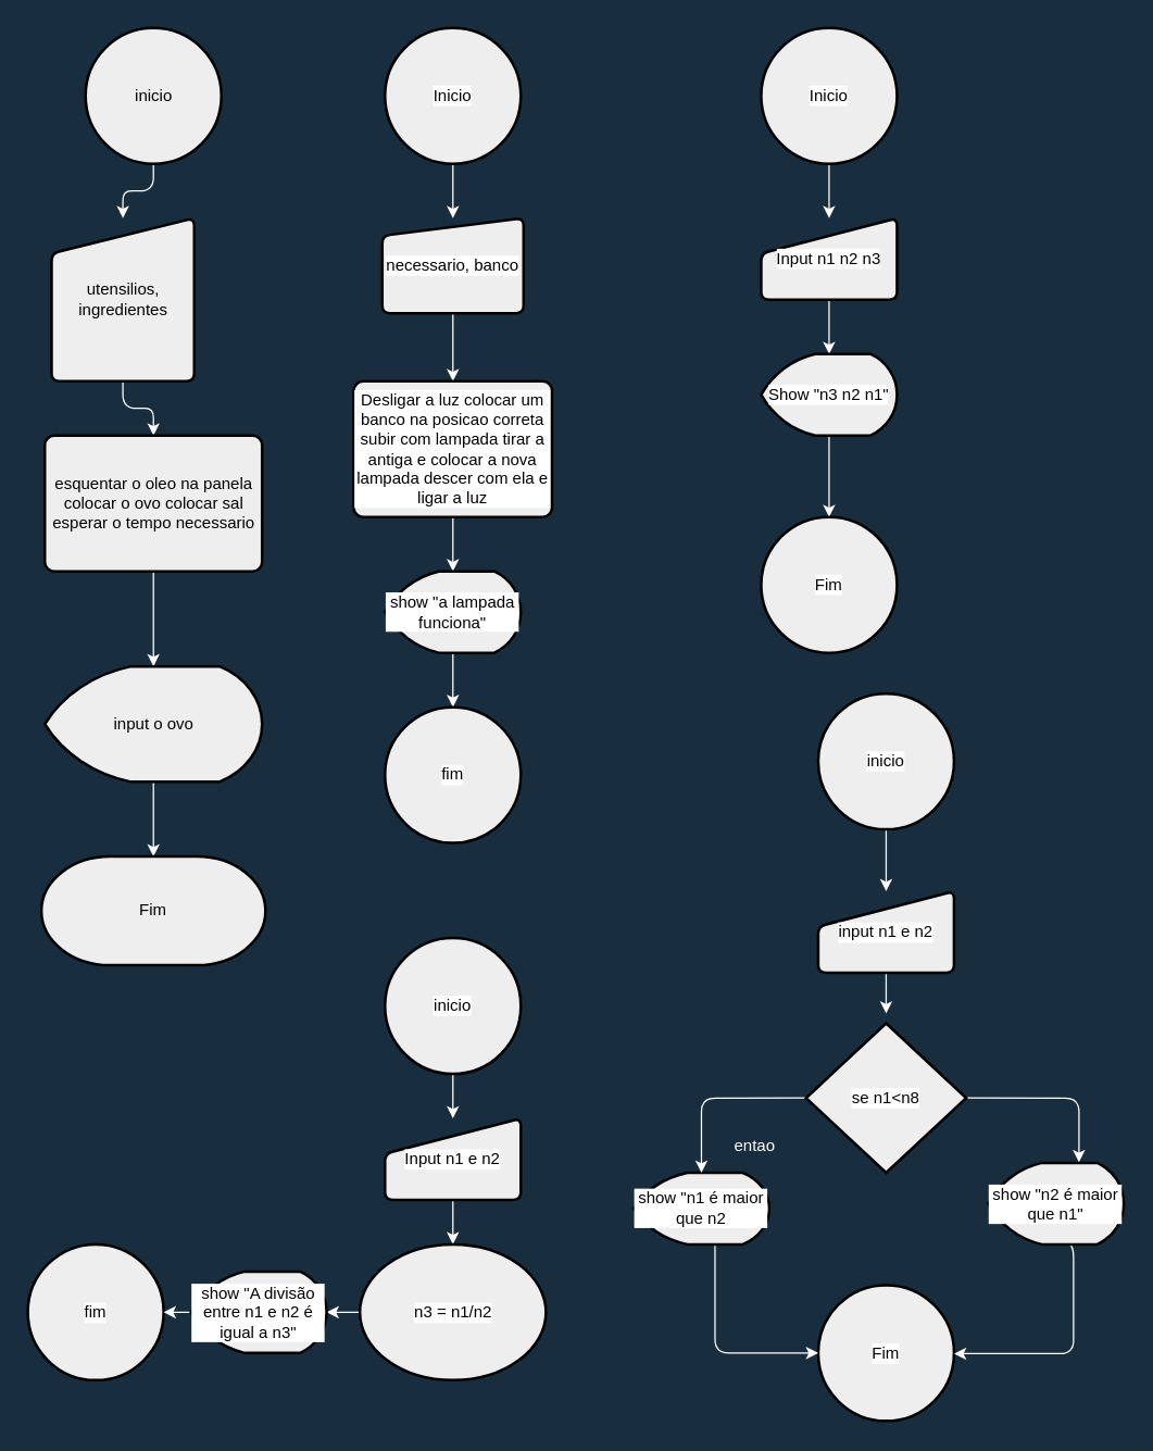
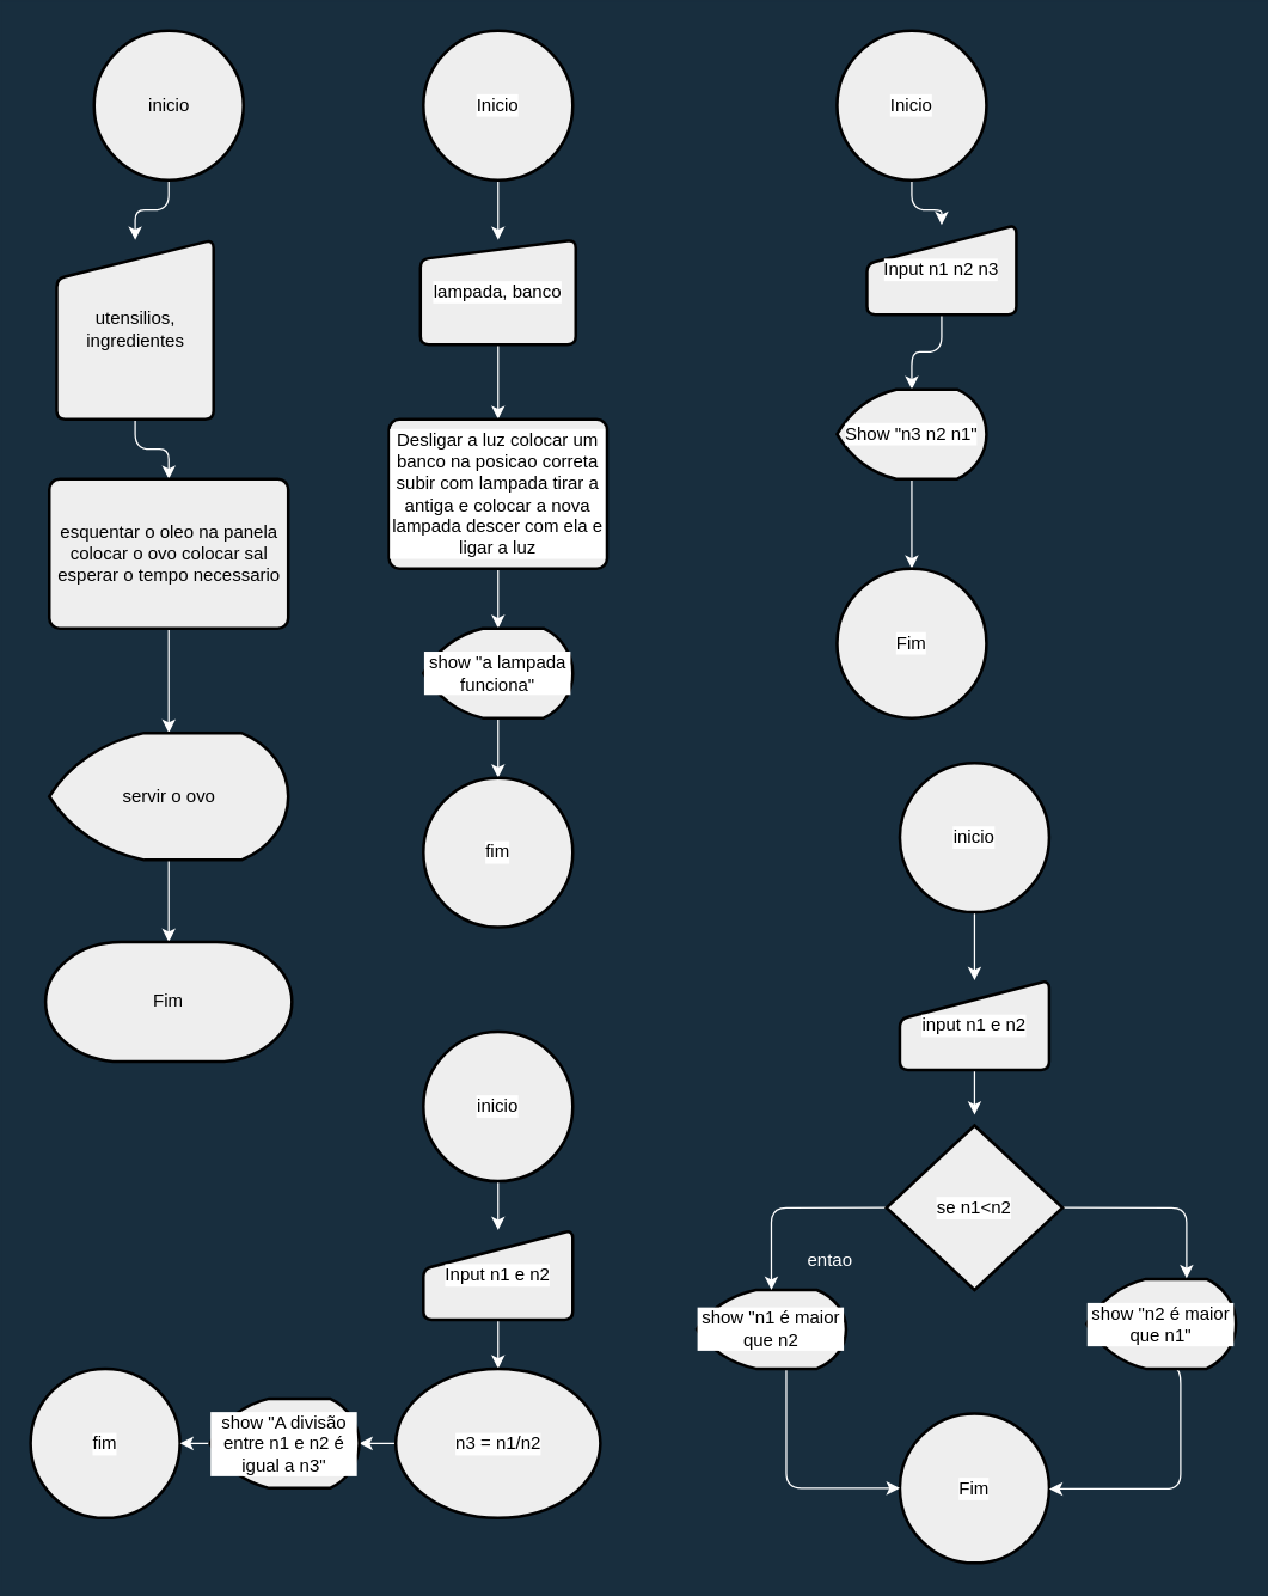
- <mxCell id="21" value="Input n1 n2 n3" style="html=1;strokeWidth=2;shape=manualInput;whiteSpace=wrap;rounded=1;size=26;arcSize=11;labelBackgroundColor=#ffffff;sketch=0;fillColor=#EEEEEE;" vertex="1" parent="1"><mxGeometry x="560" y="160" width="100" height="60" as="geometry" /></mxCell>
+ <mxCell id="21" value="Input n1 n2 n3" style="html=1;strokeWidth=2;shape=manualInput;whiteSpace=wrap;rounded=1;size=26;arcSize=11;labelBackgroundColor=#ffffff;sketch=0;fillColor=#EEEEEE;" vertex="1" parent="1"><mxGeometry x="580" y="150" width="100" height="60" as="geometry" /></mxCell>
- <mxCell id="14" value="necessario, banco" style="html=1;strokeWidth=2;shape=manualInput;whiteSpace=wrap;rounded=1;size=13;arcSize=11;labelBackgroundColor=#ffffff;sketch=0;fillColor=#EEEEEE;" vertex="1" parent="1"><mxGeometry x="281" y="160" width="104" height="70" as="geometry" /></mxCell>
+ <mxCell id="14" value="lampada, banco" style="html=1;strokeWidth=2;shape=manualInput;whiteSpace=wrap;rounded=1;size=13;arcSize=11;labelBackgroundColor=#ffffff;sketch=0;fillColor=#EEEEEE;" vertex="1" parent="1"><mxGeometry x="281" y="160" width="104" height="70" as="geometry" /></mxCell>
- <mxCell id="9" value="input o ovo" style="strokeWidth=2;html=1;shape=mxgraph.flowchart.display;whiteSpace=wrap;rounded=1;sketch=0;fillColor=#EEEEEE;" vertex="1" parent="1"><mxGeometry x="32.5" y="490" width="160" height="85" as="geometry" /></mxCell>
+ <mxCell id="9" value="servir o ovo" style="strokeWidth=2;html=1;shape=mxgraph.flowchart.display;whiteSpace=wrap;rounded=1;sketch=0;fillColor=#EEEEEE;" vertex="1" parent="1"><mxGeometry x="32.5" y="490" width="160" height="85" as="geometry" /></mxCell>
- <mxCell id="48" value="se n1&amp;lt;n8" style="strokeWidth=2;html=1;shape=mxgraph.flowchart.decision;whiteSpace=wrap;rounded=1;labelBackgroundColor=#ffffff;sketch=0;fontColor=#000000;fillColor=#EEEEEE;" vertex="1" parent="1"><mxGeometry x="593" y="752.75" width="118" height="110" as="geometry" /></mxCell>
+ <mxCell id="48" value="se n1&amp;lt;n2" style="strokeWidth=2;html=1;shape=mxgraph.flowchart.decision;whiteSpace=wrap;rounded=1;labelBackgroundColor=#ffffff;sketch=0;fontColor=#000000;fillColor=#EEEEEE;" vertex="1" parent="1"><mxGeometry x="593" y="752.75" width="118" height="110" as="geometry" /></mxCell>
